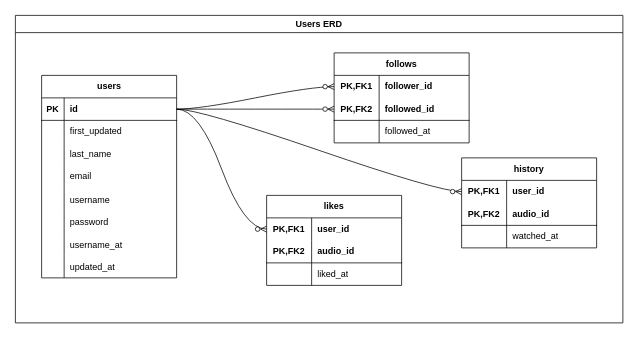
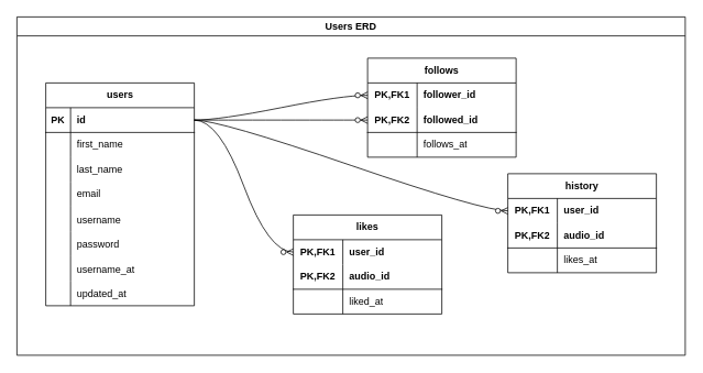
- <mxCell id="9" value="&lt;span style=&quot;text-wrap: nowrap;&quot;&gt;first_updated&lt;/span&gt;" style="shape=partialRectangle;connectable=0;fillColor=none;top=0;left=0;bottom=0;right=0;align=left;spacingLeft=6;overflow=hidden;whiteSpace=wrap;html=1;fontColor=default;" parent="7" vertex="1"><mxGeometry x="30" width="150" height="30" as="geometry"><mxRectangle width="150" height="30" as="alternateBounds" /></mxGeometry></mxCell>
+ <mxCell id="9" value="&lt;span style=&quot;text-wrap: nowrap;&quot;&gt;first_name&lt;/span&gt;" style="shape=partialRectangle;connectable=0;fillColor=none;top=0;left=0;bottom=0;right=0;align=left;spacingLeft=6;overflow=hidden;whiteSpace=wrap;html=1;fontColor=default;" parent="7" vertex="1"><mxGeometry x="30" width="150" height="30" as="geometry"><mxRectangle width="150" height="30" as="alternateBounds" /></mxGeometry></mxCell>
- <mxCell id="48" value="followed_at" style="shape=partialRectangle;connectable=0;fillColor=none;top=0;left=0;bottom=0;right=0;align=left;spacingLeft=6;overflow=hidden;html=1;whiteSpace=wrap;" parent="46" vertex="1"><mxGeometry x="60" width="120" height="30" as="geometry"><mxRectangle width="120" height="30" as="alternateBounds" /></mxGeometry></mxCell>
+ <mxCell id="48" value="follows_at" style="shape=partialRectangle;connectable=0;fillColor=none;top=0;left=0;bottom=0;right=0;align=left;spacingLeft=6;overflow=hidden;html=1;whiteSpace=wrap;" parent="46" vertex="1"><mxGeometry x="60" width="120" height="30" as="geometry"><mxRectangle width="120" height="30" as="alternateBounds" /></mxGeometry></mxCell>
- <mxCell id="60" value="watched_at" style="shape=partialRectangle;connectable=0;fillColor=none;top=0;left=0;bottom=0;right=0;align=left;spacingLeft=6;overflow=hidden;html=1;whiteSpace=wrap;" vertex="1" parent="58"><mxGeometry x="60" width="120" height="30" as="geometry"><mxRectangle width="120" height="30" as="alternateBounds" /></mxGeometry></mxCell>
+ <mxCell id="60" value="likes_at" style="shape=partialRectangle;connectable=0;fillColor=none;top=0;left=0;bottom=0;right=0;align=left;spacingLeft=6;overflow=hidden;html=1;whiteSpace=wrap;" vertex="1" parent="58"><mxGeometry x="60" width="120" height="30" as="geometry"><mxRectangle width="120" height="30" as="alternateBounds" /></mxGeometry></mxCell>
